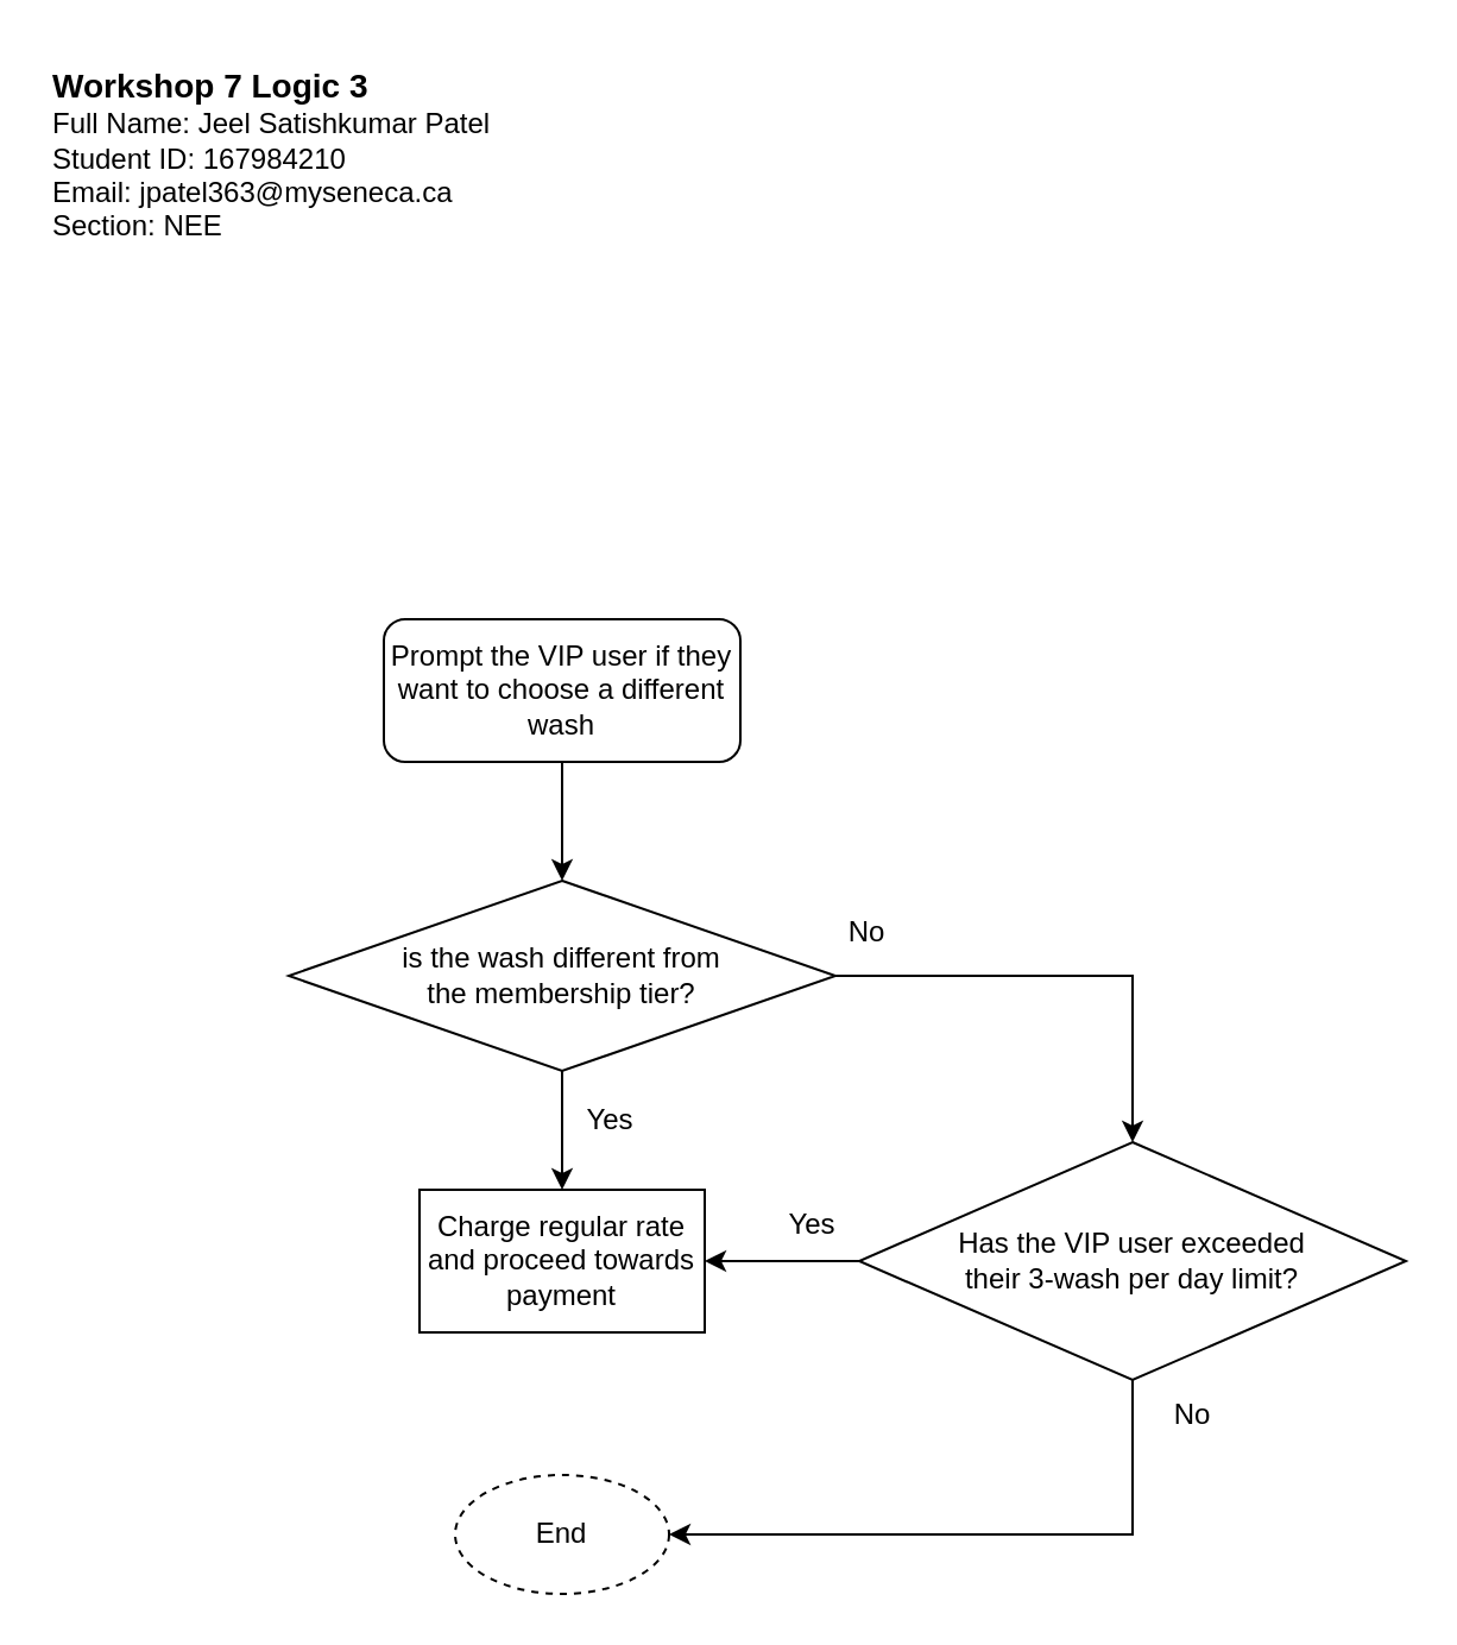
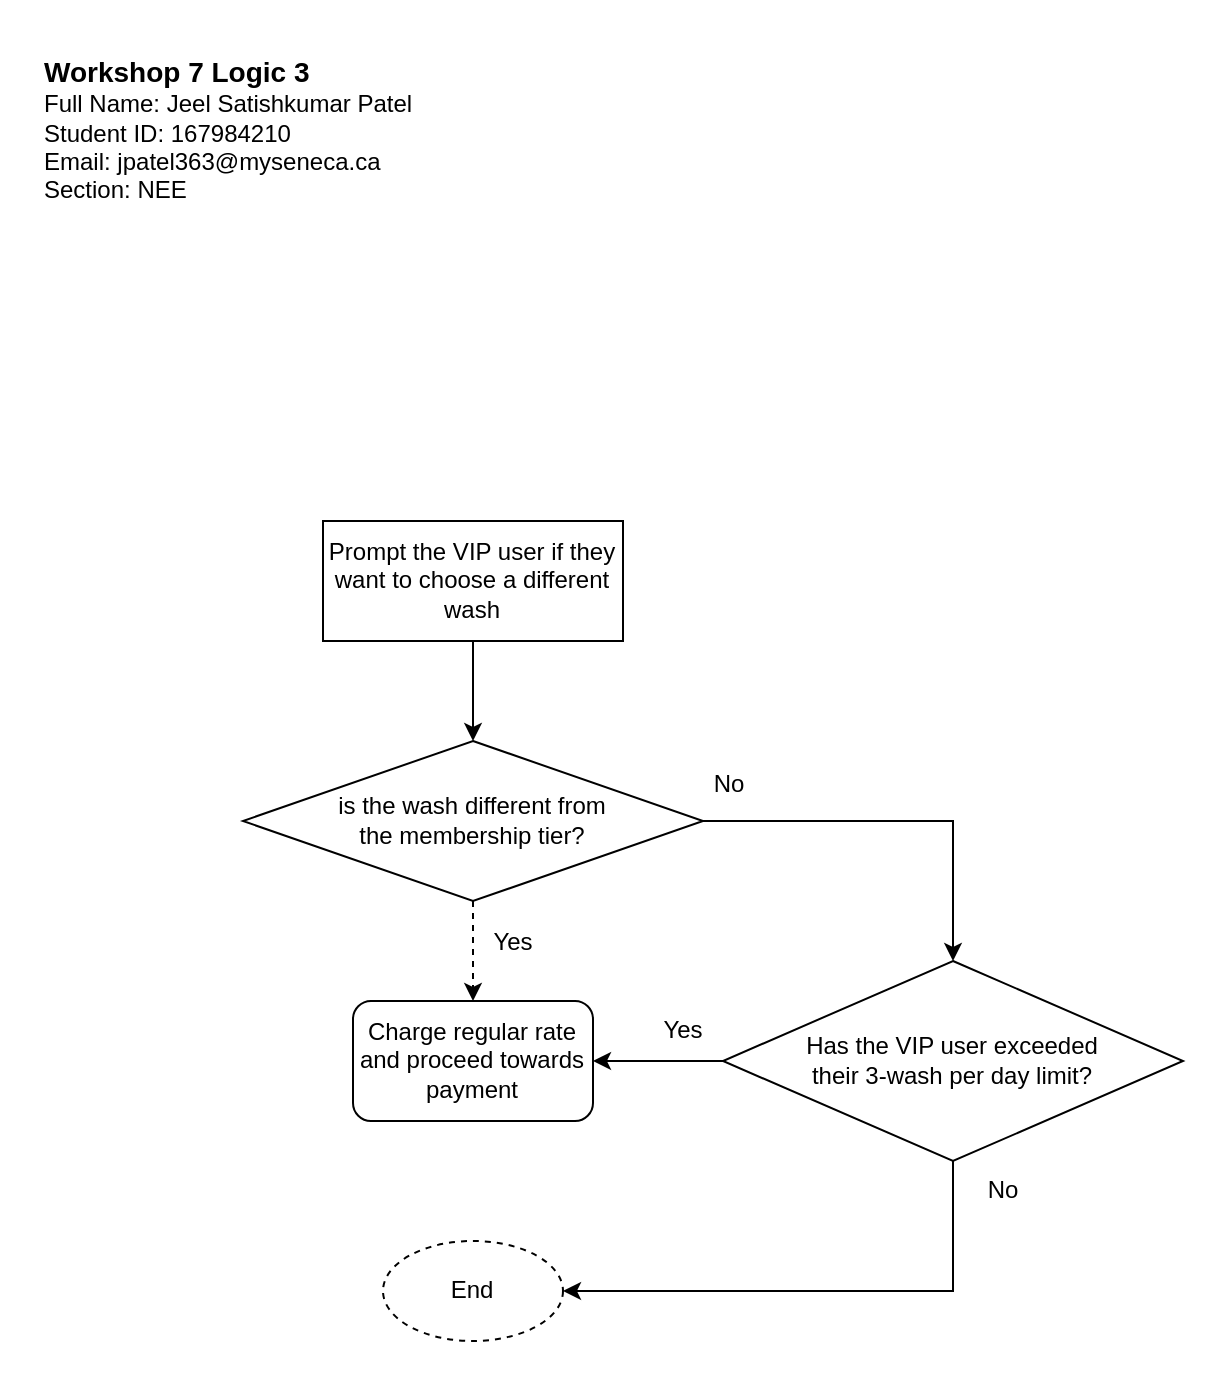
- <mxCell id="7" value="Prompt the VIP user if they want to choose a different wash" style="whiteSpace=wrap;html=1;rounded=1;" vertex="1" parent="1"><mxGeometry x="161" y="260" width="150" height="60" as="geometry" /></mxCell>
+ <mxCell id="7" value="Prompt the VIP user if they want to choose a different wash" style="rounded=0;whiteSpace=wrap;html=1;" vertex="1" parent="1"><mxGeometry x="161" y="260" width="150" height="60" as="geometry" /></mxCell>
- <mxCell id="3" style="edgeStyle=orthogonalEdgeStyle;rounded=0;orthogonalLoop=1;jettySize=auto;html=1;entryX=0.5;entryY=0;entryDx=0;entryDy=0;" edge="1" parent="1" source="5" target="12"><mxGeometry relative="1" as="geometry" /></mxCell>
+ <mxCell id="3" style="edgeStyle=orthogonalEdgeStyle;rounded=0;orthogonalLoop=1;jettySize=auto;html=1;entryX=0.5;entryY=0;entryDx=0;entryDy=0;dashed=1;" edge="1" parent="1" source="5" target="12"><mxGeometry relative="1" as="geometry" /></mxCell>
- <mxCell id="12" value="Charge regular rate and proceed towards payment" style="rounded=0;whiteSpace=wrap;html=1;" vertex="1" parent="1"><mxGeometry x="176" y="500" width="120" height="60" as="geometry" /></mxCell>
+ <mxCell id="12" value="Charge regular rate and proceed towards payment" style="whiteSpace=wrap;html=1;rounded=1;" vertex="1" parent="1"><mxGeometry x="176" y="500" width="120" height="60" as="geometry" /></mxCell>
